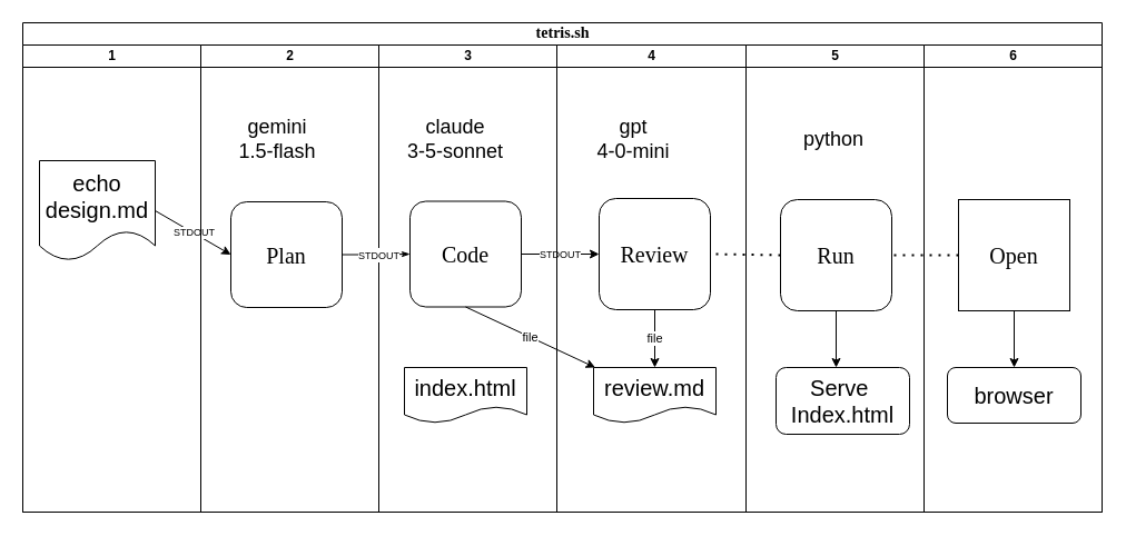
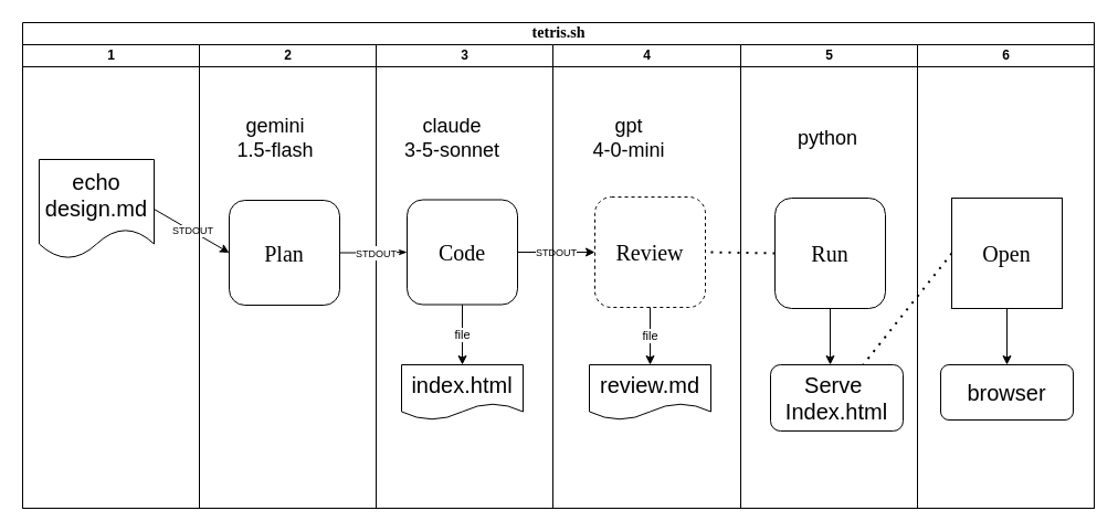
- <mxCell id="12" value="&lt;font style=&quot;font-size: 20px;&quot;&gt;Review&lt;/font&gt;" style="rounded=1;whiteSpace=wrap;html=1;shadow=0;labelBackgroundColor=none;strokeWidth=1;fontFamily=Verdana;fontSize=8;align=center;" vertex="1" parent="11"><mxGeometry x="198" y="138" width="100" height="100" as="geometry" /></mxCell>
+ <mxCell id="12" value="&lt;font style=&quot;font-size: 20px;&quot;&gt;Review&lt;/font&gt;" style="rounded=1;whiteSpace=wrap;html=1;shadow=0;labelBackgroundColor=none;strokeWidth=1;fontFamily=Verdana;fontSize=8;align=center;dashed=1;" vertex="1" parent="11"><mxGeometry x="198" y="138" width="100" height="100" as="geometry" /></mxCell>
- <mxCell id="32" value="" style="endArrow=none;dashed=1;html=1;dashPattern=1 3;strokeWidth=2;rounded=0;entryX=1;entryY=0.5;entryDx=0;entryDy=0;exitX=0;exitY=0.5;exitDx=0;exitDy=0;" edge="1" parent="1" source="27" target="19"><mxGeometry width="50" height="50" relative="1" as="geometry"><mxPoint x="440" y="320" as="sourcePoint" /><mxPoint x="490" y="270" as="targetPoint" /></mxGeometry></mxCell>
+ <mxCell id="32" value="" style="endArrow=none;dashed=1;html=1;dashPattern=1 3;strokeWidth=2;rounded=0;exitX=0;exitY=0.5;exitDx=0;exitDy=0;" edge="1" parent="1" source="27" target="21"><mxGeometry width="50" height="50" relative="1" as="geometry"><mxPoint x="440" y="320" as="sourcePoint" /><mxPoint x="490" y="270" as="targetPoint" /></mxGeometry></mxCell>
- <mxCell id="24" value="file" style="endArrow=classic;html=1;rounded=0;exitX=0.5;exitY=1;exitDx=0;exitDy=0;" edge="1" parent="2" source="16" target="14"><mxGeometry width="50" height="50" relative="1" as="geometry"><mxPoint x="578" y="320" as="sourcePoint" /><mxPoint x="628" y="270" as="targetPoint" /></mxGeometry></mxCell>
+ <mxCell id="24" value="file" style="endArrow=classic;html=1;rounded=0;exitX=0.5;exitY=1;exitDx=0;exitDy=0;entryX=0.5;entryY=0;entryDx=0;entryDy=0;" edge="1" parent="2" source="16" target="10"><mxGeometry width="50" height="50" relative="1" as="geometry"><mxPoint x="578" y="320" as="sourcePoint" /><mxPoint x="628" y="270" as="targetPoint" /></mxGeometry></mxCell>
